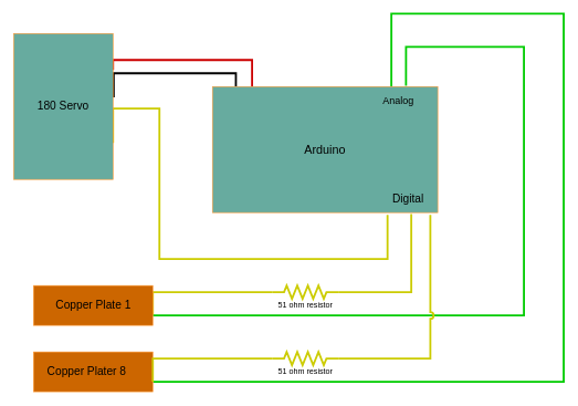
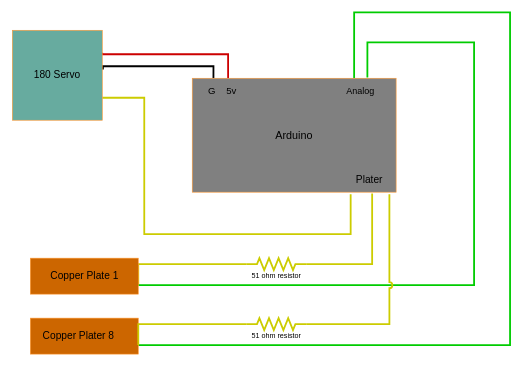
+ <mxCell id="23" value="&lt;font style=&quot;font-size: 16px&quot;&gt;G&amp;nbsp; &amp;nbsp; 5v&lt;/font&gt;" style="text;html=1;align=center;verticalAlign=middle;resizable=0;points=[];autosize=1;" vertex="1" parent="1"><mxGeometry x="340" y="140" width="60" height="20" as="geometry" /></mxCell>
- <mxCell id="12" value="&lt;font style=&quot;font-size: 17px&quot;&gt;180 Servo&lt;/font&gt;" style="rounded=0;whiteSpace=wrap;html=1;strokeColor=#FF9933;fillColor=#67AB9F;" vertex="1" parent="1"><mxGeometry x="20" y="50" width="150" height="220" as="geometry" /></mxCell>
+ <mxCell id="12" value="&lt;font style=&quot;font-size: 17px&quot;&gt;180 Servo&lt;/font&gt;" style="rounded=0;whiteSpace=wrap;html=1;strokeColor=#FF9933;fillColor=#67AB9F;" vertex="1" parent="1"><mxGeometry x="20" y="50" width="150" height="150" as="geometry" /></mxCell>
- <mxCell id="13" value="&lt;font style=&quot;font-size: 18px&quot;&gt;Arduino&lt;/font&gt;" style="rounded=0;whiteSpace=wrap;html=1;strokeColor=#FF9933;fillColor=#67ab9f;" vertex="1" parent="1"><mxGeometry x="320" y="130" width="340" height="190" as="geometry" /></mxCell>
+ <mxCell id="13" value="&lt;font style=&quot;font-size: 18px&quot;&gt;Arduino&lt;/font&gt;" style="rounded=0;whiteSpace=wrap;html=1;strokeColor=#FF9933;fillColor=#808080;" vertex="1" parent="1"><mxGeometry x="320" y="130" width="340" height="190" as="geometry" /></mxCell>
- <mxCell id="21" value="&lt;font style=&quot;font-size: 17px&quot;&gt;Digital&lt;/font&gt;" style="text;html=1;align=center;verticalAlign=middle;resizable=0;points=[];autosize=1;" vertex="1" parent="1"><mxGeometry x="585" y="290" width="60" height="20" as="geometry" /></mxCell>
+ <mxCell id="21" value="&lt;font style=&quot;font-size: 17px&quot;&gt;Plater&lt;/font&gt;" style="text;html=1;align=center;verticalAlign=middle;resizable=0;points=[];autosize=1;" vertex="1" parent="1"><mxGeometry x="585" y="290" width="60" height="20" as="geometry" /></mxCell>
